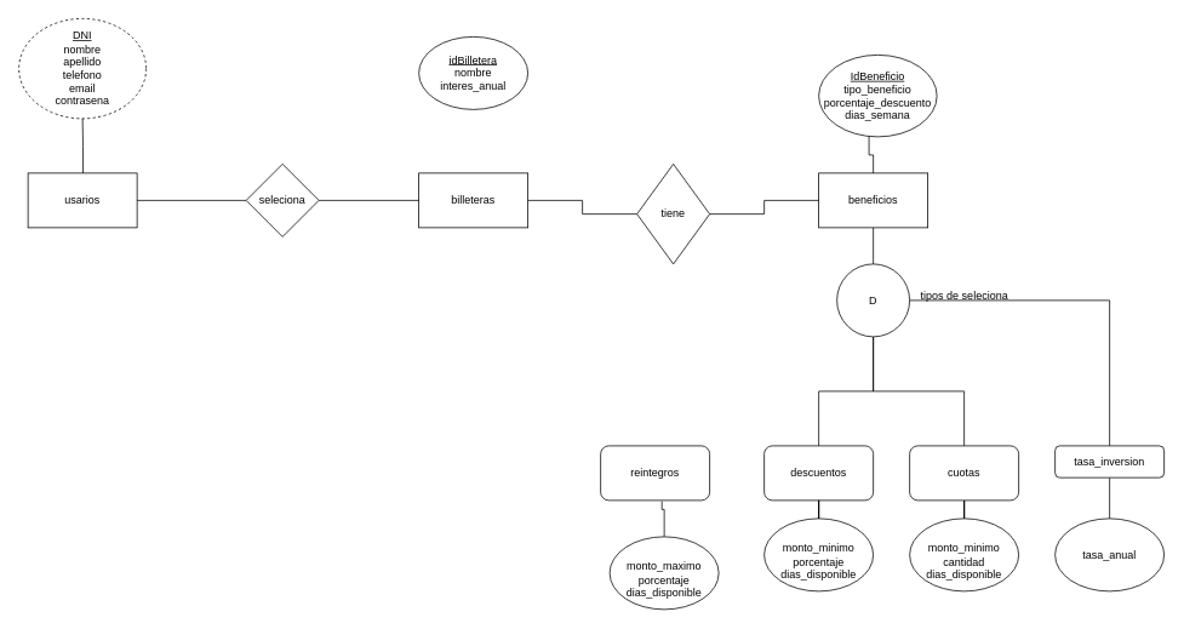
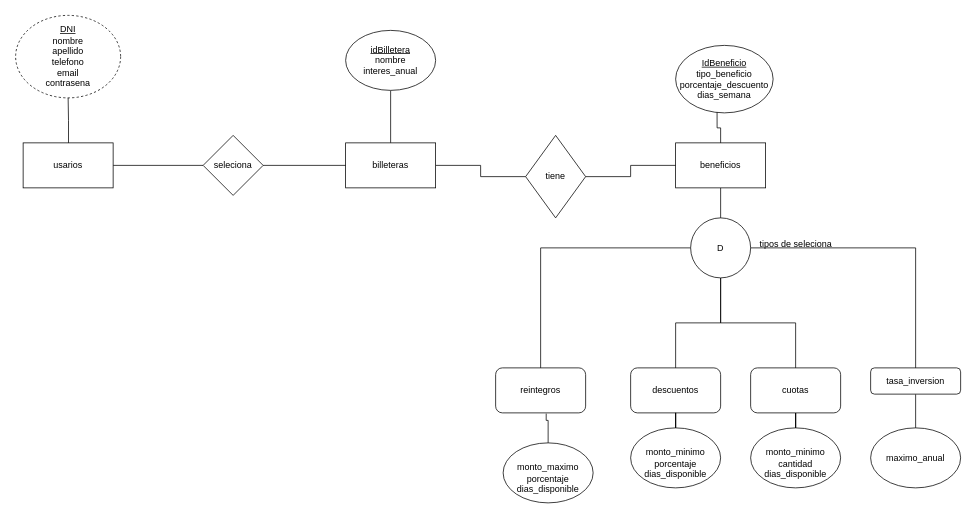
+ <mxCell id="5" style="edgeStyle=orthogonalEdgeStyle;rounded=0;orthogonalLoop=1;jettySize=auto;html=1;endArrow=none;startFill=0;" edge="1" parent="1" source="6" target="15"><mxGeometry relative="1" as="geometry" /></mxCell>
+ <mxCell id="18" style="edgeStyle=orthogonalEdgeStyle;rounded=0;orthogonalLoop=1;jettySize=auto;html=1;endArrow=none;startFill=0;" edge="1" parent="1" source="22" target="24"><mxGeometry relative="1" as="geometry"><mxPoint x="950" y="480" as="targetPoint" /></mxGeometry></mxCell>
- <mxCell id="35" value="tasa_anual" style="ellipse;whiteSpace=wrap;html=1;" vertex="1" parent="1"><mxGeometry x="1160" y="570" width="120" height="80" as="geometry" /></mxCell>
+ <mxCell id="35" value="maximo_anual" style="ellipse;whiteSpace=wrap;html=1;" vertex="1" parent="1"><mxGeometry x="1160" y="570" width="120" height="80" as="geometry" /></mxCell>
